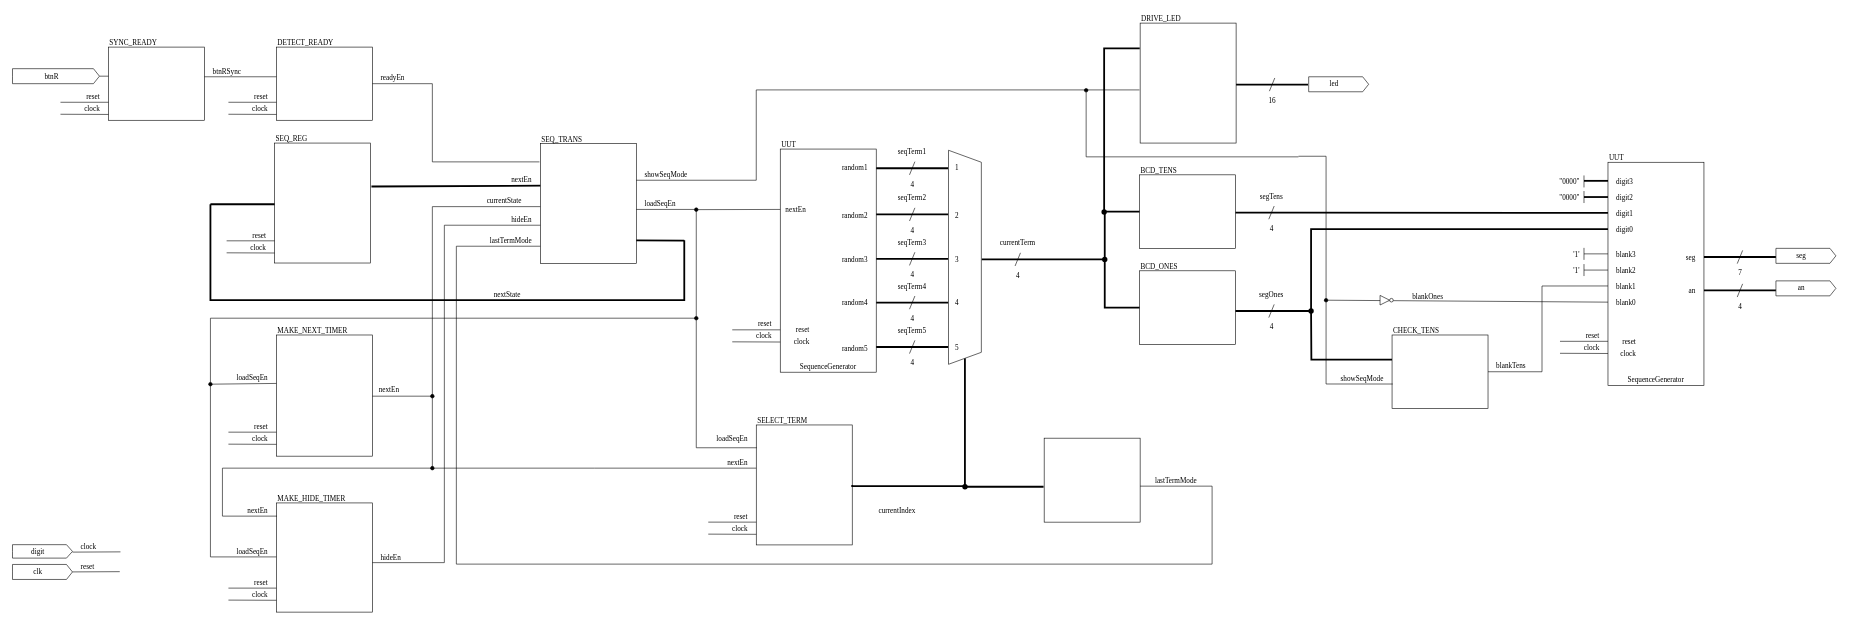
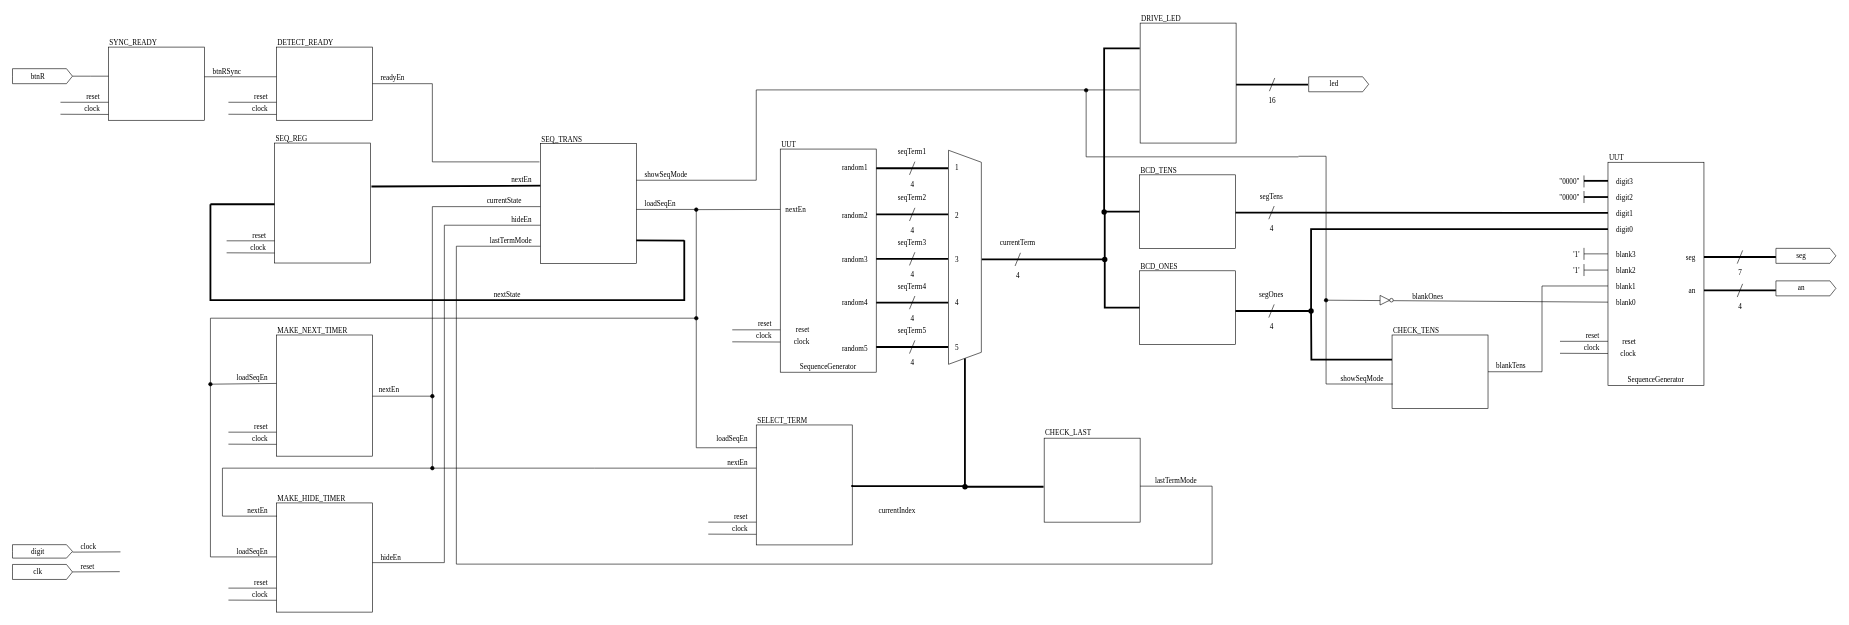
- <mxCell id="11" value="btnR" style="html=1;shadow=0;dashed=0;align=center;verticalAlign=middle;shape=mxgraph.arrows2.arrow;dy=0;dx=10;notch=0;fontFamily=Lucida Console;spacingRight=16;" parent="1" vertex="1"><mxGeometry x="20" y="114" width="145" height="25" as="geometry" /></mxCell>
+ <mxCell id="11" value="btnR" style="html=1;shadow=0;dashed=0;align=center;verticalAlign=middle;shape=mxgraph.arrows2.arrow;dy=0;dx=10;notch=0;fontFamily=Lucida Console;spacingRight=16;" parent="1" vertex="1"><mxGeometry x="20" y="114" width="100" height="25" as="geometry" /></mxCell>
+ <mxCell id="125" value="CHECK_LAST" style="text;html=1;align=left;verticalAlign=bottom;whiteSpace=wrap;rounded=0;fontFamily=Lucida Console;" parent="1" vertex="1"><mxGeometry x="1740" y="710" width="160" height="20" as="geometry" /></mxCell>
